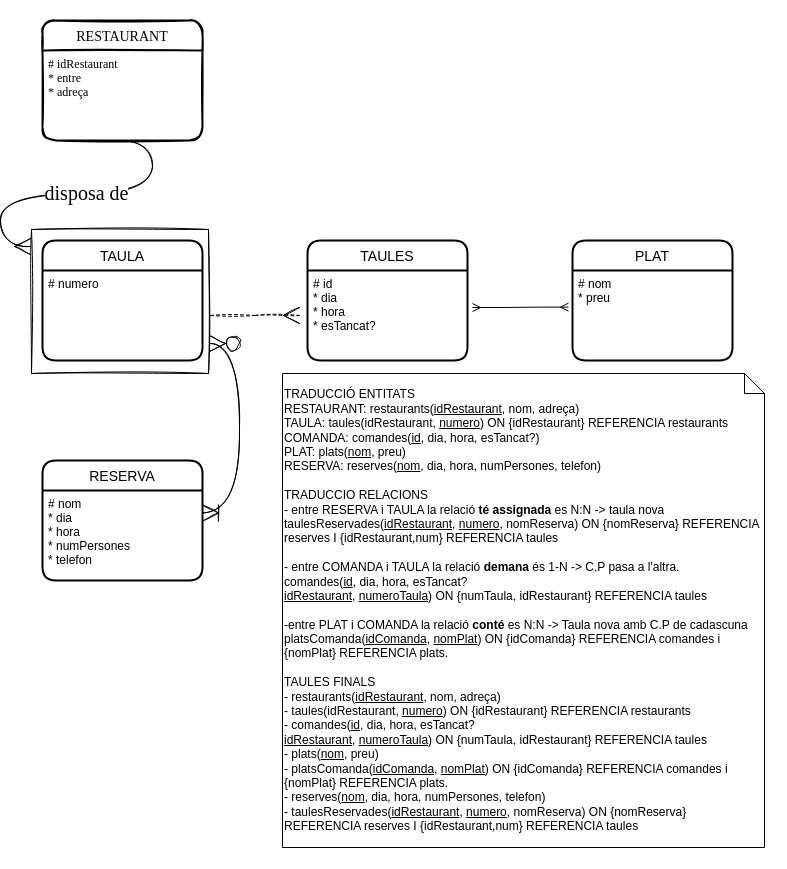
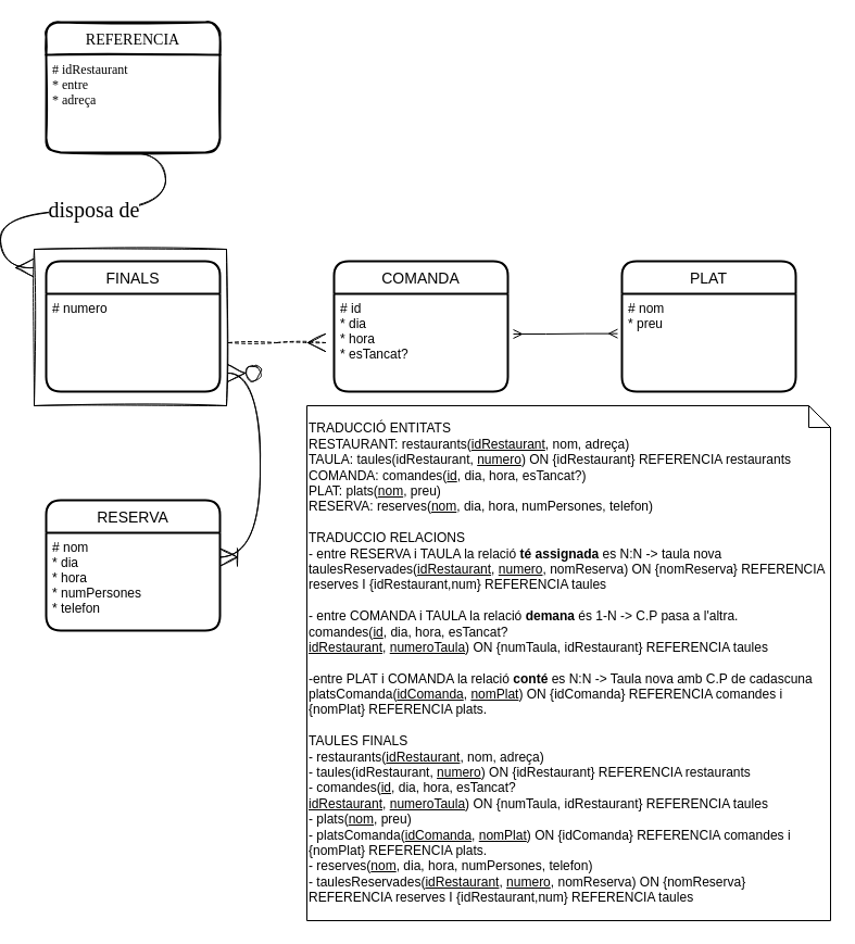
- <mxCell id="14" value="RESTAURANT" style="swimlane;childLayout=stackLayout;horizontal=1;startSize=30;horizontalStack=0;rounded=1;fontSize=14;fontStyle=0;strokeWidth=2;resizeParent=0;resizeLast=1;shadow=0;dashed=0;align=center;sketch=1;hachureGap=4;pointerEvents=0;fontFamily=Architects Daughter;fontSource=https%3A%2F%2Ffonts.googleapis.com%2Fcss%3Ffamily%3DArchitects%2BDaughter;" parent="1" vertex="1"><mxGeometry x="32" y="20" width="160" height="120" as="geometry" /></mxCell>
+ <mxCell id="14" value="REFERENCIA" style="swimlane;childLayout=stackLayout;horizontal=1;startSize=30;horizontalStack=0;rounded=1;fontSize=14;fontStyle=0;strokeWidth=2;resizeParent=0;resizeLast=1;shadow=0;dashed=0;align=center;sketch=1;hachureGap=4;pointerEvents=0;fontFamily=Architects Daughter;fontSource=https%3A%2F%2Ffonts.googleapis.com%2Fcss%3Ffamily%3DArchitects%2BDaughter;" parent="1" vertex="1"><mxGeometry x="32" y="20" width="160" height="120" as="geometry" /></mxCell>
- <mxCell id="2" value="TAULA" style="swimlane;childLayout=stackLayout;horizontal=1;startSize=30;horizontalStack=0;rounded=1;fontSize=14;fontStyle=0;strokeWidth=2;resizeParent=0;resizeLast=1;shadow=0;dashed=0;align=center;" parent="1" vertex="1"><mxGeometry x="32" y="240" width="160" height="120" as="geometry" /></mxCell>
+ <mxCell id="2" value="FINALS" style="swimlane;childLayout=stackLayout;horizontal=1;startSize=30;horizontalStack=0;rounded=1;fontSize=14;fontStyle=0;strokeWidth=2;resizeParent=0;resizeLast=1;shadow=0;dashed=0;align=center;" parent="1" vertex="1"><mxGeometry x="32" y="240" width="160" height="120" as="geometry" /></mxCell>
- <mxCell id="6" value="TAULES" style="swimlane;childLayout=stackLayout;horizontal=1;startSize=30;horizontalStack=0;rounded=1;fontSize=14;fontStyle=0;strokeWidth=2;resizeParent=0;resizeLast=1;shadow=0;dashed=0;align=center;" parent="1" vertex="1"><mxGeometry x="297" y="240" width="160" height="120" as="geometry" /></mxCell>
+ <mxCell id="6" value="COMANDA" style="swimlane;childLayout=stackLayout;horizontal=1;startSize=30;horizontalStack=0;rounded=1;fontSize=14;fontStyle=0;strokeWidth=2;resizeParent=0;resizeLast=1;shadow=0;dashed=0;align=center;" parent="1" vertex="1"><mxGeometry x="297" y="240" width="160" height="120" as="geometry" /></mxCell>
